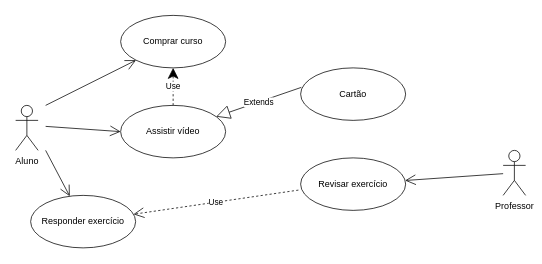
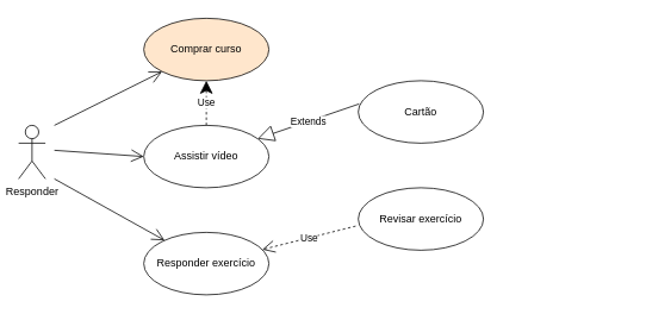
- <mxCell id="3" value="Comprar curso" style="ellipse;whiteSpace=wrap;html=1;" vertex="1" parent="1"><mxGeometry x="160" y="20" width="140" height="70" as="geometry" /></mxCell>
+ <mxCell id="3" value="Comprar curso" style="ellipse;whiteSpace=wrap;html=1;fillColor=#ffe6cc;" vertex="1" parent="1"><mxGeometry x="160" y="20" width="140" height="70" as="geometry" /></mxCell>
- <mxCell id="2" value="Aluno" style="shape=umlActor;verticalLabelPosition=bottom;verticalAlign=top;html=1;" vertex="1" parent="1"><mxGeometry x="20" y="140" width="30" height="60" as="geometry" /></mxCell>
+ <mxCell id="2" value="Responder" style="shape=umlActor;verticalLabelPosition=bottom;verticalAlign=top;html=1;" vertex="1" parent="1"><mxGeometry x="20" y="140" width="30" height="60" as="geometry" /></mxCell>
- <mxCell id="12" value="Professor" style="shape=umlActor;verticalLabelPosition=bottom;verticalAlign=top;html=1;" vertex="1" parent="1"><mxGeometry x="670" y="200" width="30" height="60" as="geometry" /></mxCell>
- <mxCell id="14" value="" style="endArrow=open;endFill=1;endSize=12;html=1;" edge="1" parent="1" source="12" target="13"><mxGeometry width="160" relative="1" as="geometry"><mxPoint x="280" y="200" as="sourcePoint" /><mxPoint x="440" y="200" as="targetPoint" /></mxGeometry></mxCell>
- <mxCell id="7" value="Responder exercício" style="ellipse;whiteSpace=wrap;html=1;" vertex="1" parent="1"><mxGeometry x="40" y="260" width="140" height="70" as="geometry" /></mxCell>
+ <mxCell id="7" value="Responder exercício" style="ellipse;whiteSpace=wrap;html=1;" vertex="1" parent="1"><mxGeometry x="160" y="260" width="140" height="70" as="geometry" /></mxCell>
